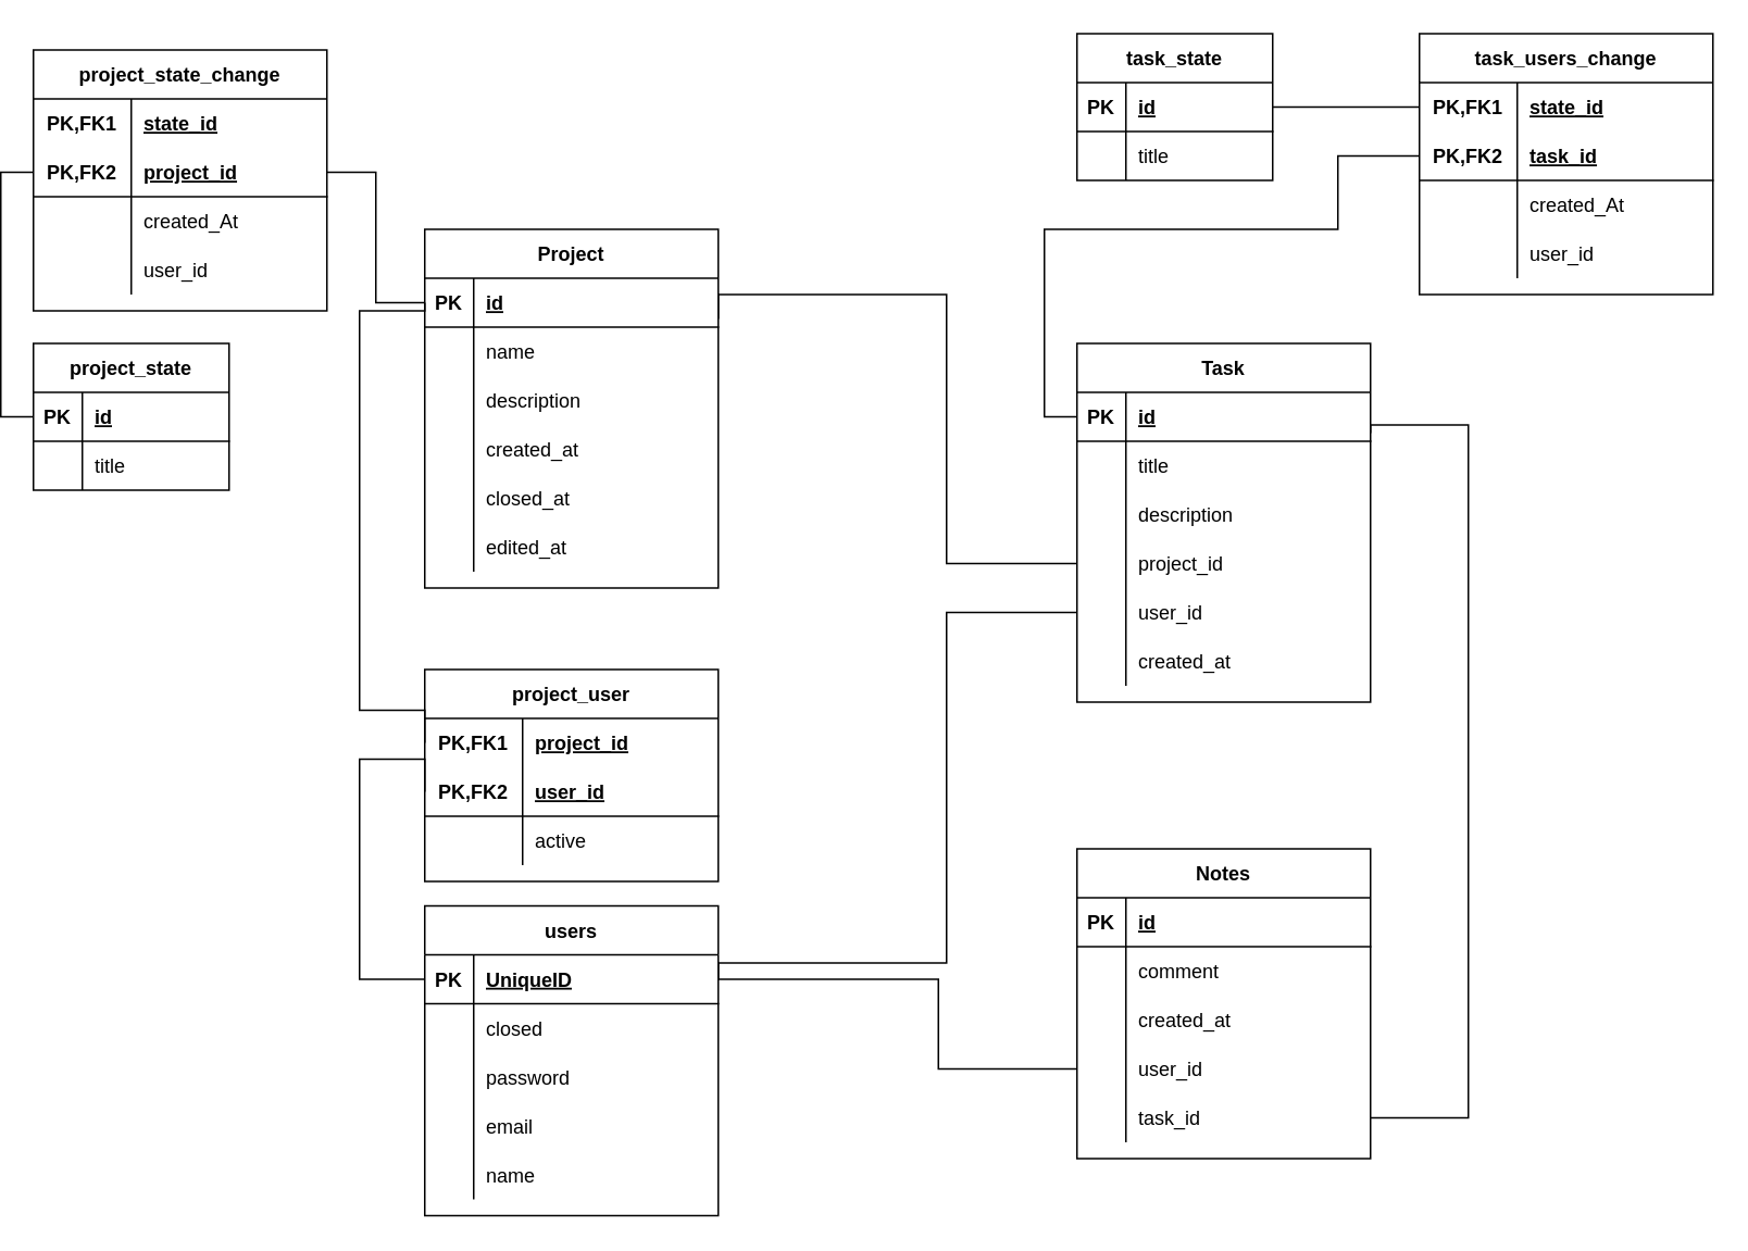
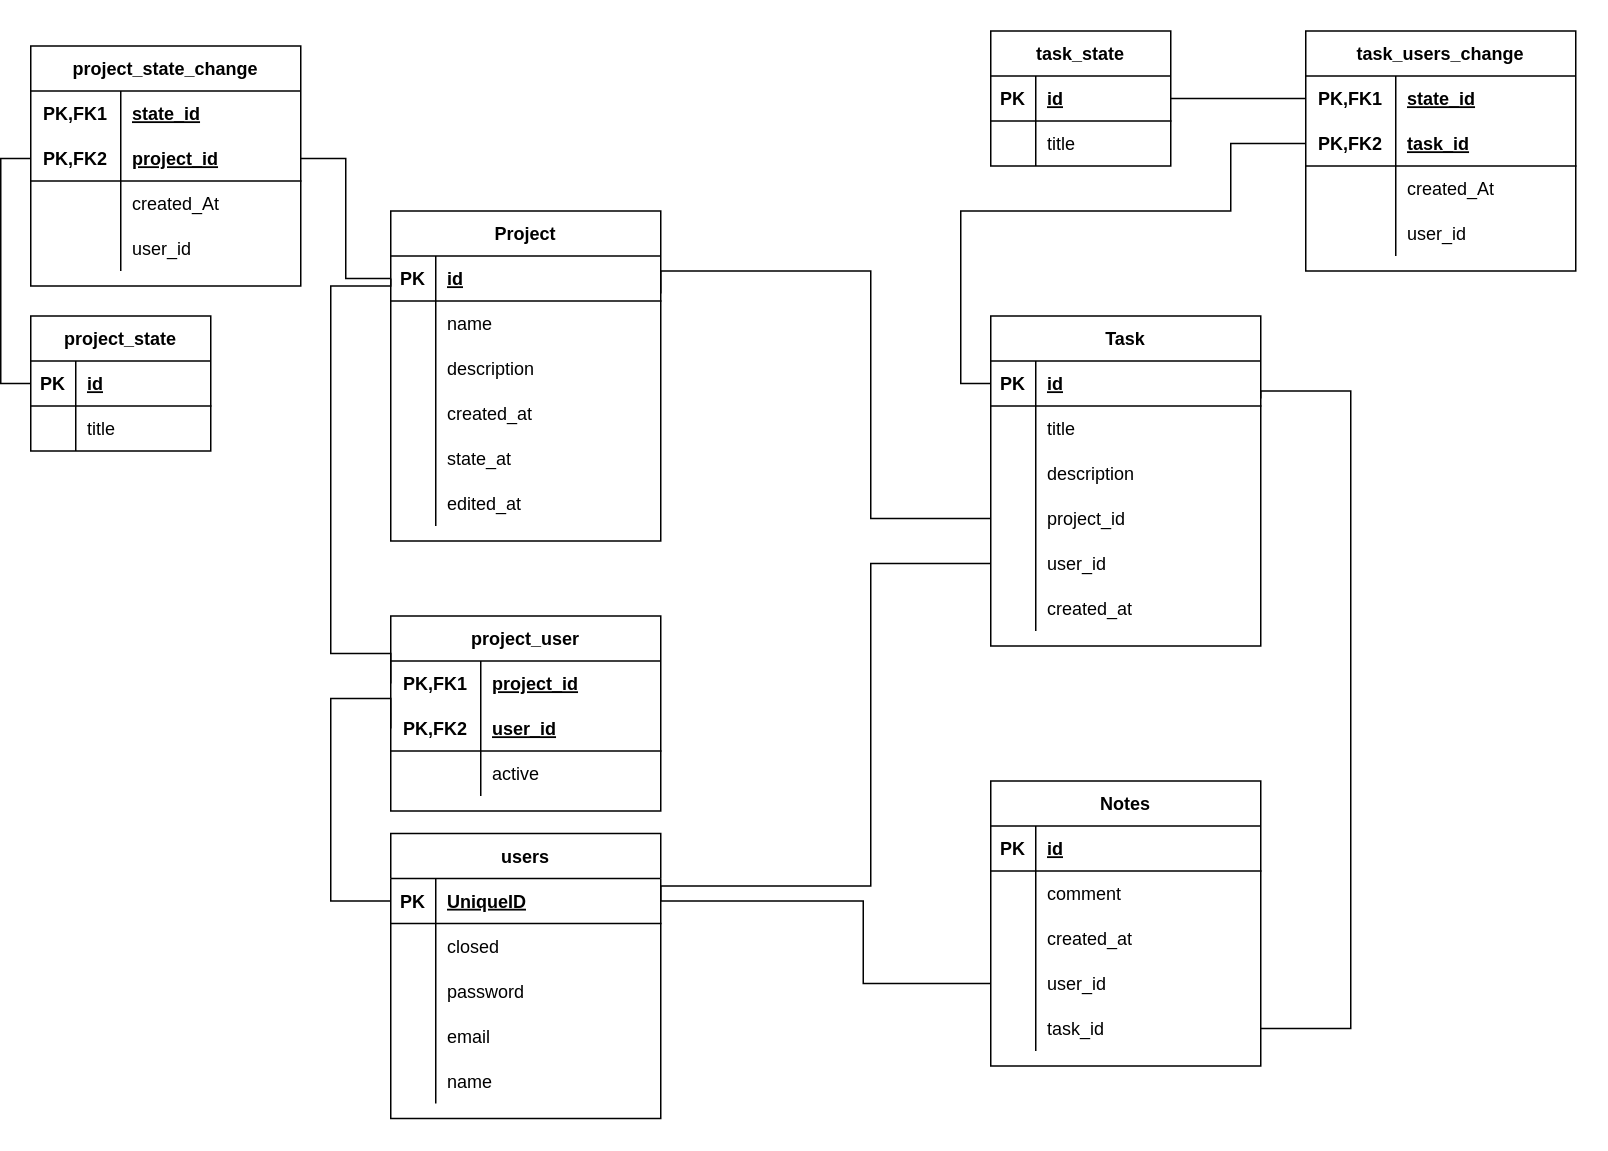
- <mxCell id="72" value="closed_at" style="shape=partialRectangle;connectable=0;fillColor=none;top=0;left=0;bottom=0;right=0;align=left;spacingLeft=6;overflow=hidden;" parent="70" vertex="1"><mxGeometry x="30" width="150" height="30" as="geometry"><mxRectangle width="150" height="30" as="alternateBounds" /></mxGeometry></mxCell>
+ <mxCell id="72" value="state_at" style="shape=partialRectangle;connectable=0;fillColor=none;top=0;left=0;bottom=0;right=0;align=left;spacingLeft=6;overflow=hidden;" parent="70" vertex="1"><mxGeometry x="30" width="150" height="30" as="geometry"><mxRectangle width="150" height="30" as="alternateBounds" /></mxGeometry></mxCell>
